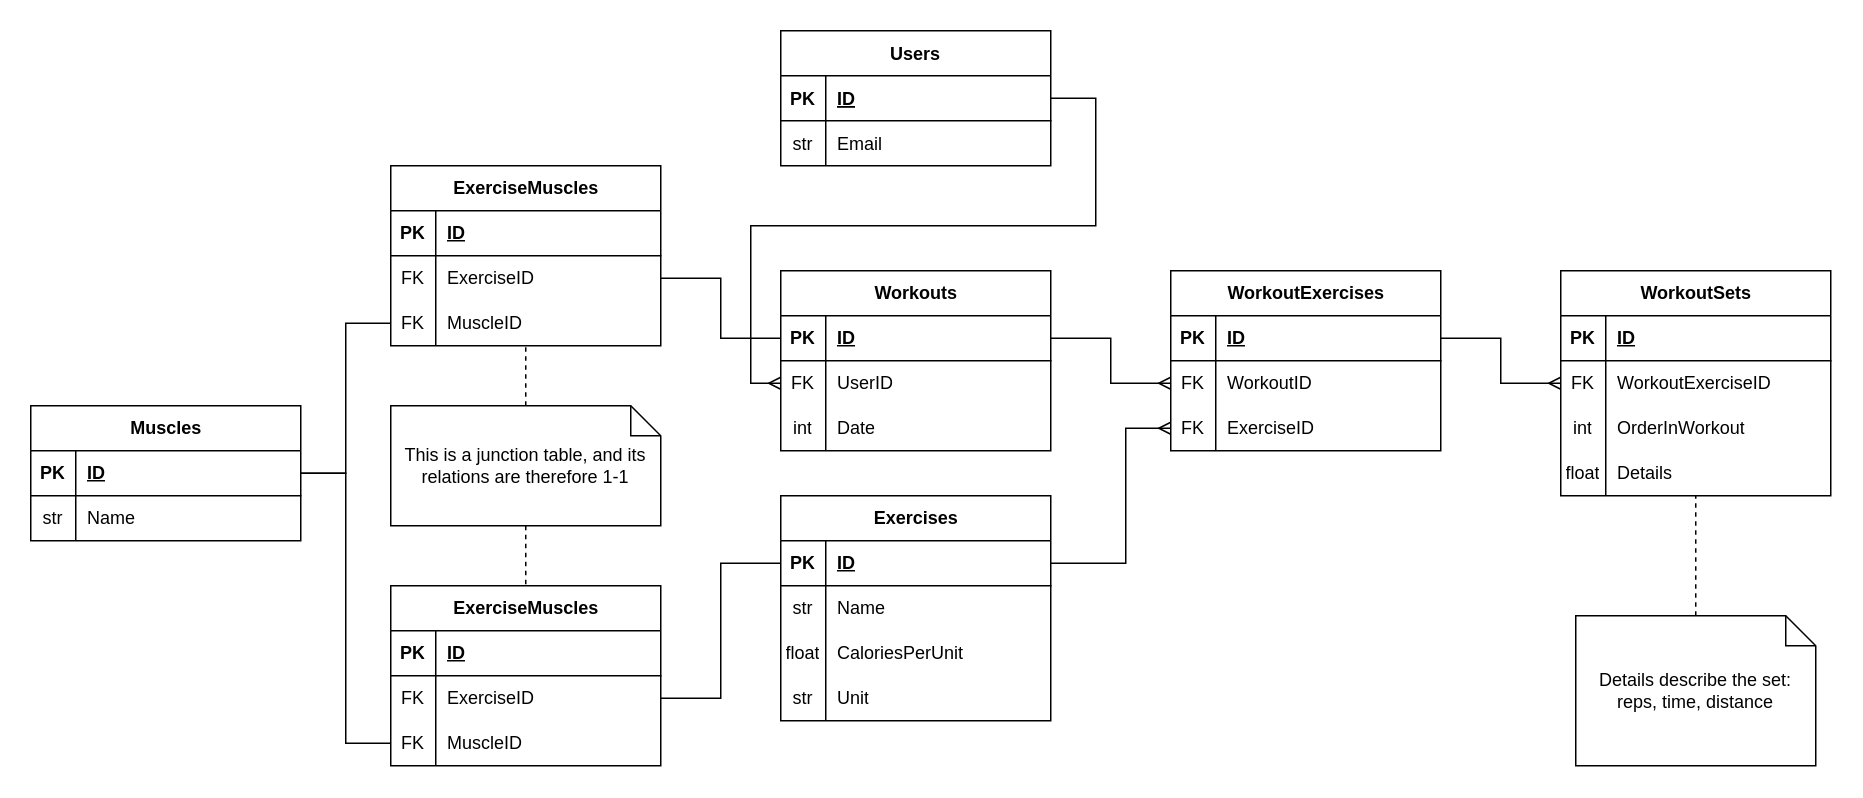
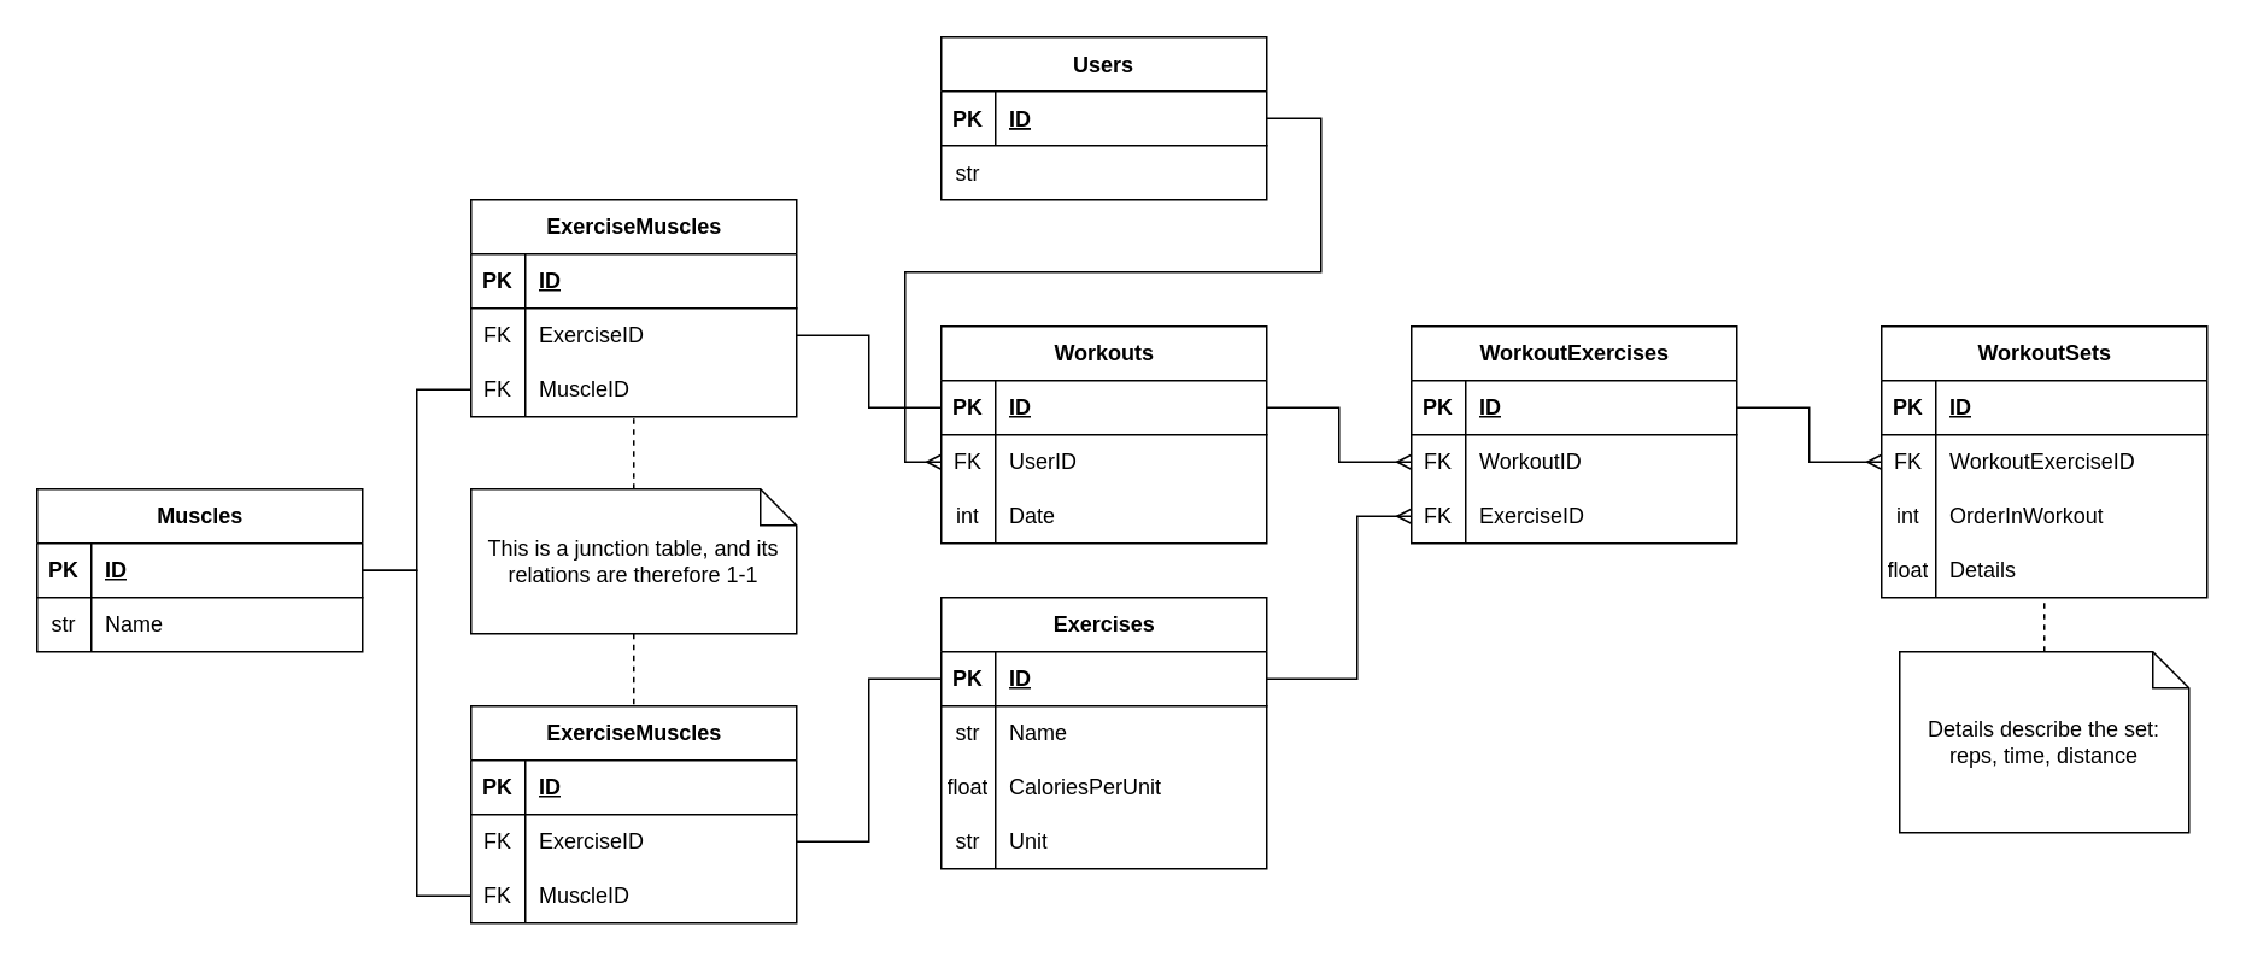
- <mxCell id="8" value="Email " style="shape=partialRectangle;connectable=0;fillColor=none;top=0;left=0;bottom=0;right=0;align=left;spacingLeft=6;overflow=hidden;" parent="6" vertex="1"><mxGeometry x="30" width="150" height="30" as="geometry"><mxRectangle width="150" height="30" as="alternateBounds" /></mxGeometry></mxCell>
- <mxCell id="47" value="Details describe the set: reps, time, distance" style="shape=note;size=20;whiteSpace=wrap;html=1;" vertex="1" parent="1"><mxGeometry x="1050" y="410" width="160" height="100" as="geometry" /></mxCell>
+ <mxCell id="47" value="Details describe the set: reps, time, distance" style="shape=note;size=20;whiteSpace=wrap;html=1;" vertex="1" parent="1"><mxGeometry x="1050" y="360" width="160" height="100" as="geometry" /></mxCell>
